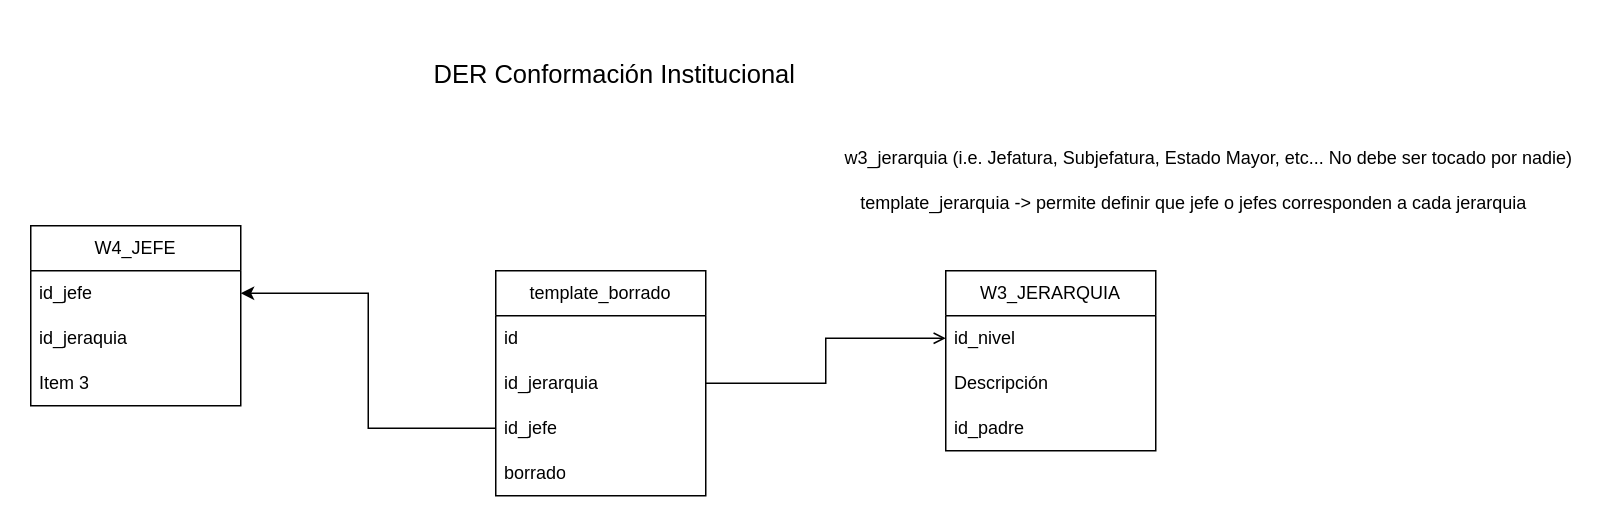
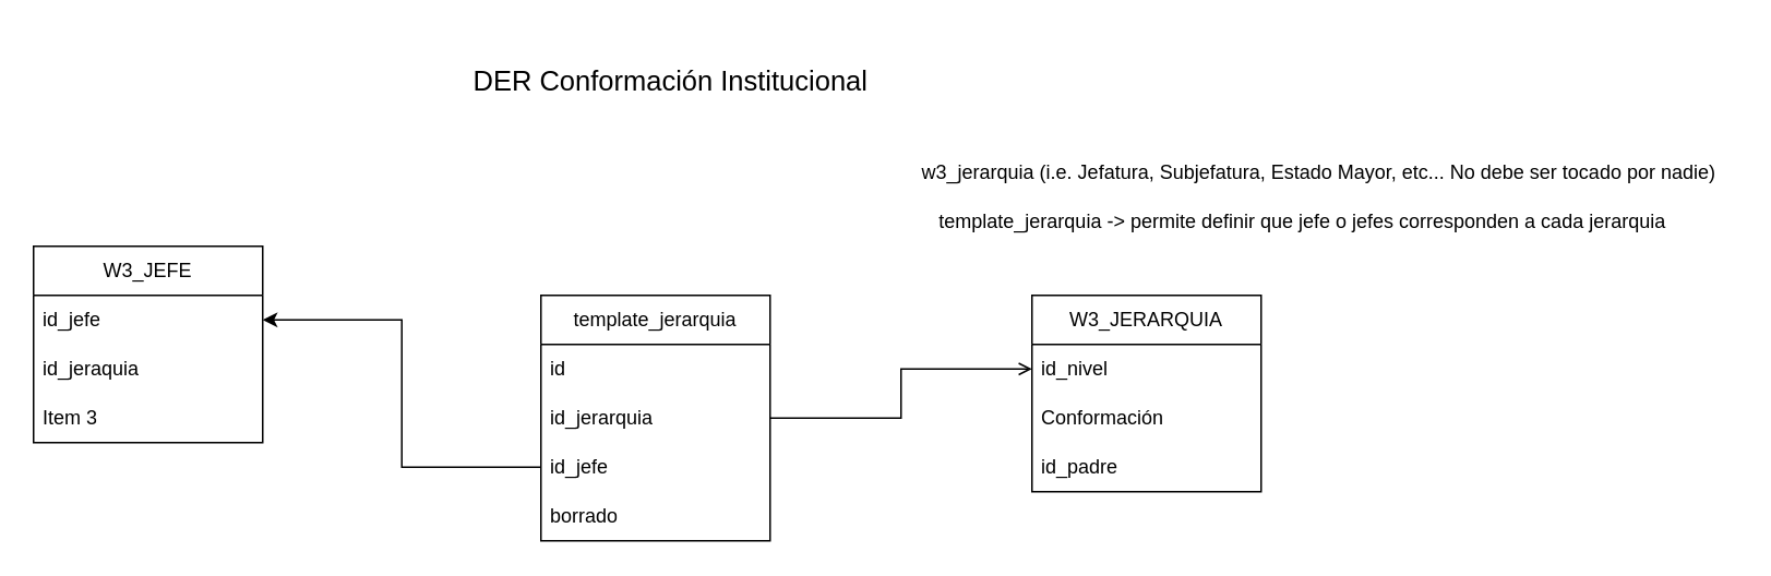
- <mxCell id="3" value="W4_JEFE" style="swimlane;fontStyle=0;childLayout=stackLayout;horizontal=1;startSize=30;horizontalStack=0;resizeParent=1;resizeParentMax=0;resizeLast=0;collapsible=1;marginBottom=0;whiteSpace=wrap;html=1;" vertex="1" parent="1"><mxGeometry x="20" y="150" width="140" height="120" as="geometry" /></mxCell>
+ <mxCell id="3" value="W3_JEFE" style="swimlane;fontStyle=0;childLayout=stackLayout;horizontal=1;startSize=30;horizontalStack=0;resizeParent=1;resizeParentMax=0;resizeLast=0;collapsible=1;marginBottom=0;whiteSpace=wrap;html=1;" vertex="1" parent="1"><mxGeometry x="20" y="150" width="140" height="120" as="geometry" /></mxCell>
- <mxCell id="12" value="template_borrado" style="swimlane;fontStyle=0;childLayout=stackLayout;horizontal=1;startSize=30;horizontalStack=0;resizeParent=1;resizeParentMax=0;resizeLast=0;collapsible=1;marginBottom=0;whiteSpace=wrap;html=1;" vertex="1" parent="1"><mxGeometry x="330" y="180" width="140" height="150" as="geometry" /></mxCell>
+ <mxCell id="12" value="template_jerarquia" style="swimlane;fontStyle=0;childLayout=stackLayout;horizontal=1;startSize=30;horizontalStack=0;resizeParent=1;resizeParentMax=0;resizeLast=0;collapsible=1;marginBottom=0;whiteSpace=wrap;html=1;" vertex="1" parent="1"><mxGeometry x="330" y="180" width="140" height="150" as="geometry" /></mxCell>
- <mxCell id="9" value="Descripción" style="text;strokeColor=none;fillColor=none;align=left;verticalAlign=middle;spacingLeft=4;spacingRight=4;overflow=hidden;points=[[0,0.5],[1,0.5]];portConstraint=eastwest;rotatable=0;whiteSpace=wrap;html=1;" vertex="1" parent="7"><mxGeometry y="60" width="140" height="30" as="geometry" /></mxCell>
+ <mxCell id="9" value="Conformación" style="text;strokeColor=none;fillColor=none;align=left;verticalAlign=middle;spacingLeft=4;spacingRight=4;overflow=hidden;points=[[0,0.5],[1,0.5]];portConstraint=eastwest;rotatable=0;whiteSpace=wrap;html=1;" vertex="1" parent="7"><mxGeometry y="60" width="140" height="30" as="geometry" /></mxCell>
